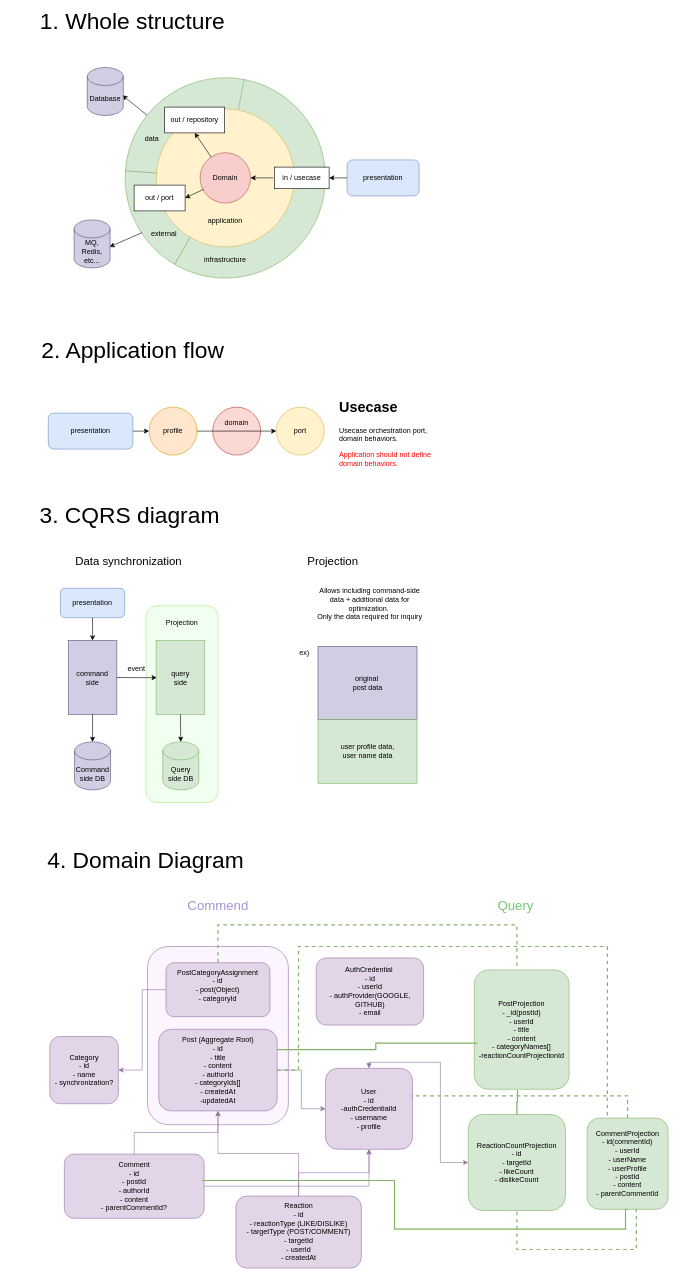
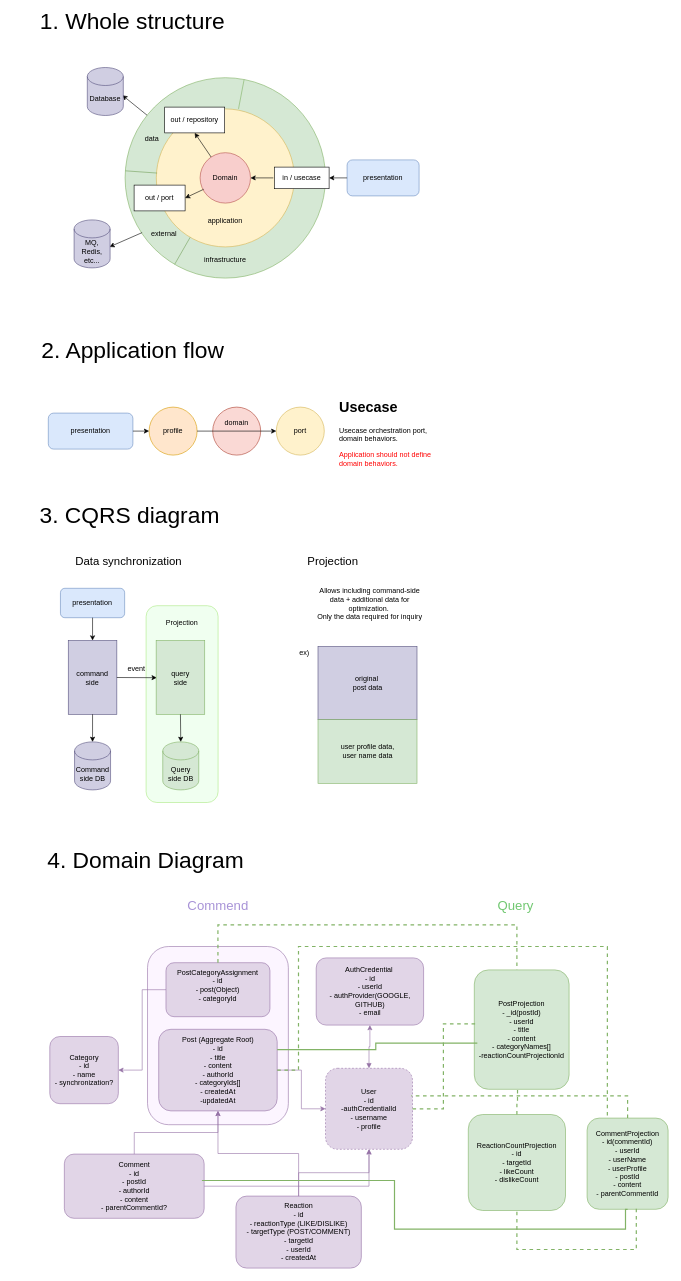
+ <mxCell id="71" value="" style="endArrow=none;dashed=1;html=1;strokeWidth=2;rounded=0;edgeStyle=orthogonalEdgeStyle;entryX=0.019;entryY=0.452;entryDx=0;entryDy=0;entryPerimeter=0;fillColor=#d5e8d4;strokeColor=#82b366;" edge="1" parent="1" source="53" target="62"><mxGeometry width="50" height="50" relative="1" as="geometry"><mxPoint x="705" y="1829" as="sourcePoint" /><mxPoint x="755" y="1779" as="targetPoint" /></mxGeometry></mxCell>
- <mxCell id="72" value="" style="endArrow=none;dashed=0;html=1;strokeWidth=2;rounded=0;edgeStyle=orthogonalEdgeStyle;entryX=0.456;entryY=1.005;entryDx=0;entryDy=0;entryPerimeter=0;fillColor=#d5e8d4;strokeColor=#82b366;exitX=0.5;exitY=0;exitDx=0;exitDy=0;" edge="1" parent="1" source="65" target="62"><mxGeometry width="50" height="50" relative="1" as="geometry"><mxPoint x="854" y="1865" as="sourcePoint" /><mxPoint x="1101" y="1810" as="targetPoint" /></mxGeometry></mxCell>
+ <mxCell id="72" value="" style="endArrow=none;dashed=1;html=1;strokeWidth=2;rounded=0;edgeStyle=orthogonalEdgeStyle;entryX=0.456;entryY=1.005;entryDx=0;entryDy=0;entryPerimeter=0;fillColor=#d5e8d4;strokeColor=#82b366;exitX=0.5;exitY=0;exitDx=0;exitDy=0;" edge="1" parent="1" source="65" target="62"><mxGeometry width="50" height="50" relative="1" as="geometry"><mxPoint x="854" y="1865" as="sourcePoint" /><mxPoint x="1101" y="1810" as="targetPoint" /></mxGeometry></mxCell>
- <mxCell id="53" value="User&lt;br&gt;- id&lt;div&gt;-authCredentialId&lt;br&gt;&lt;div&gt;- username&lt;br&gt;- profile&lt;/div&gt;&lt;/div&gt;" style="rounded=1;whiteSpace=wrap;html=1;strokeColor=#9673a6;fillColor=#e1d5e7;fontSize=12" vertex="1" parent="1"><mxGeometry x="542" y="1780" width="145" height="135" as="geometry" /></mxCell>
+ <mxCell id="53" value="User&lt;br&gt;- id&lt;div&gt;-authCredentialId&lt;br&gt;&lt;div&gt;- username&lt;br&gt;- profile&lt;/div&gt;&lt;/div&gt;" style="rounded=1;whiteSpace=wrap;html=1;strokeColor=#9673a6;fillColor=#e1d5e7;fontSize=12;dashed=1;" vertex="1" parent="1"><mxGeometry x="542" y="1780" width="145" height="135" as="geometry" /></mxCell>
- <mxCell id="64" value="" style="endArrow=classic;html=1;rounded=0;exitX=0.5;exitY=0;exitDx=0;exitDy=0;edgeStyle=orthogonalEdgeStyle;fillColor=#e1d5e7;strokeColor=#9673a6;startArrow=block;startFill=1;" edge="1" parent="1" source="53" target="65"><mxGeometry width="50" height="50" relative="1" as="geometry"><mxPoint x="703" y="1688" as="sourcePoint" /><mxPoint x="753" y="1638" as="targetPoint" /></mxGeometry></mxCell>
+ <mxCell id="64" value="" style="endArrow=classic;html=1;rounded=0;exitX=0.5;exitY=0;exitDx=0;exitDy=0;entryX=0.5;entryY=1;entryDx=0;entryDy=0;edgeStyle=orthogonalEdgeStyle;fillColor=#e1d5e7;strokeColor=#9673a6;startArrow=block;startFill=1;" edge="1" parent="1" source="53" target="63"><mxGeometry width="50" height="50" relative="1" as="geometry"><mxPoint x="703" y="1688" as="sourcePoint" /><mxPoint x="753" y="1638" as="targetPoint" /></mxGeometry></mxCell>
